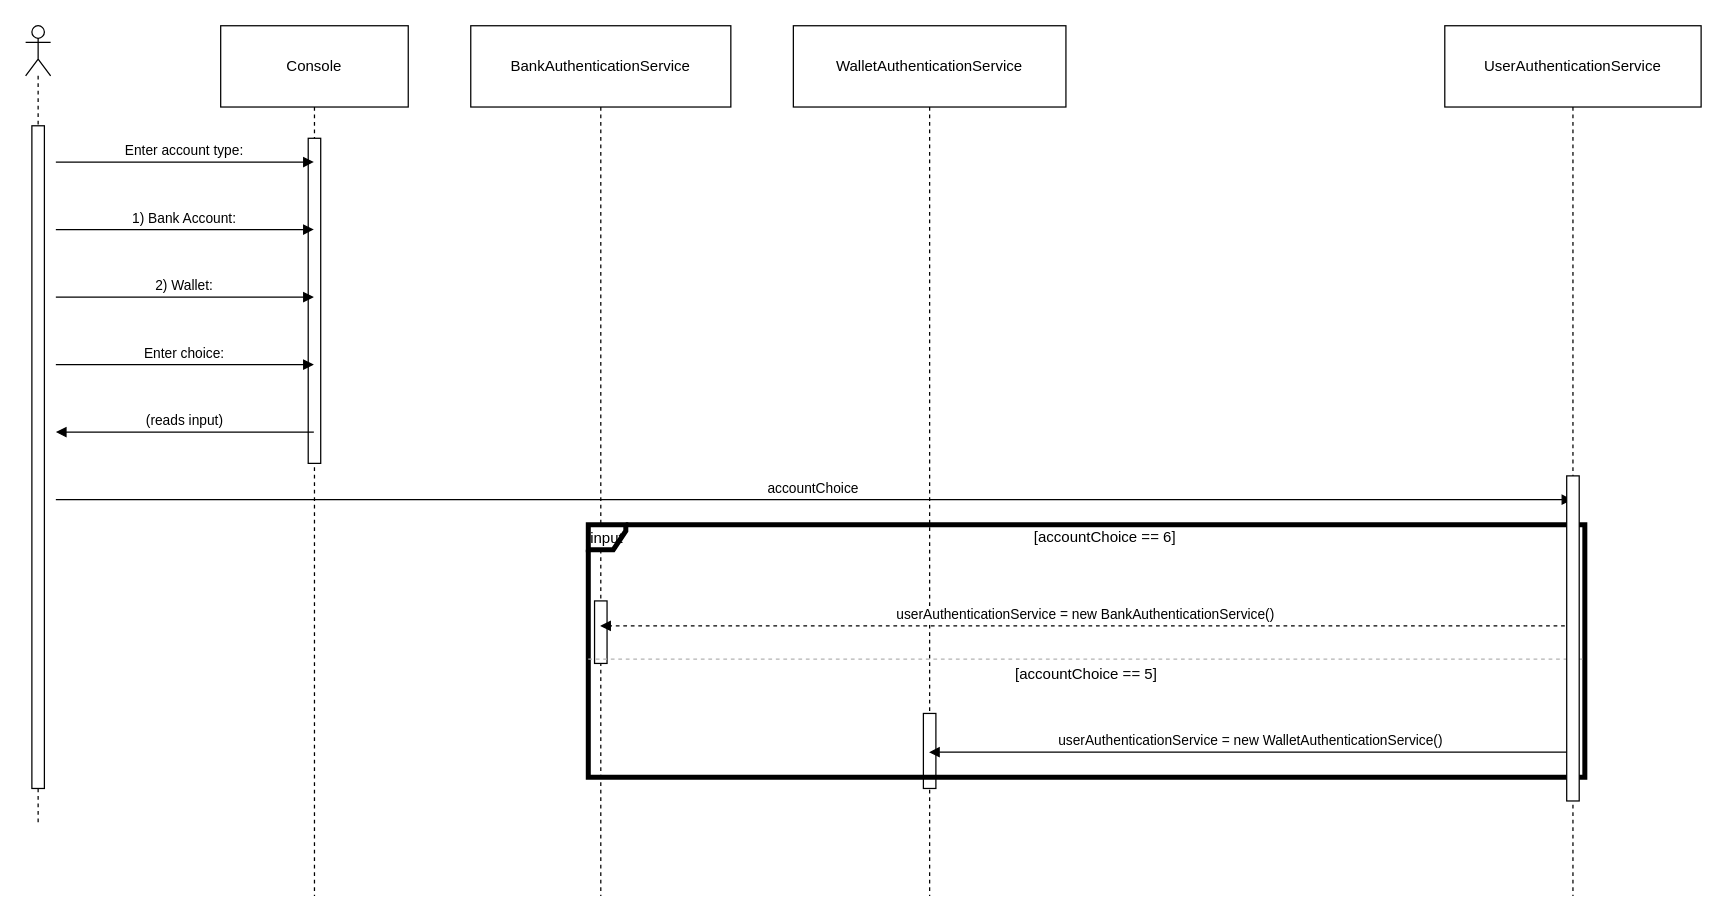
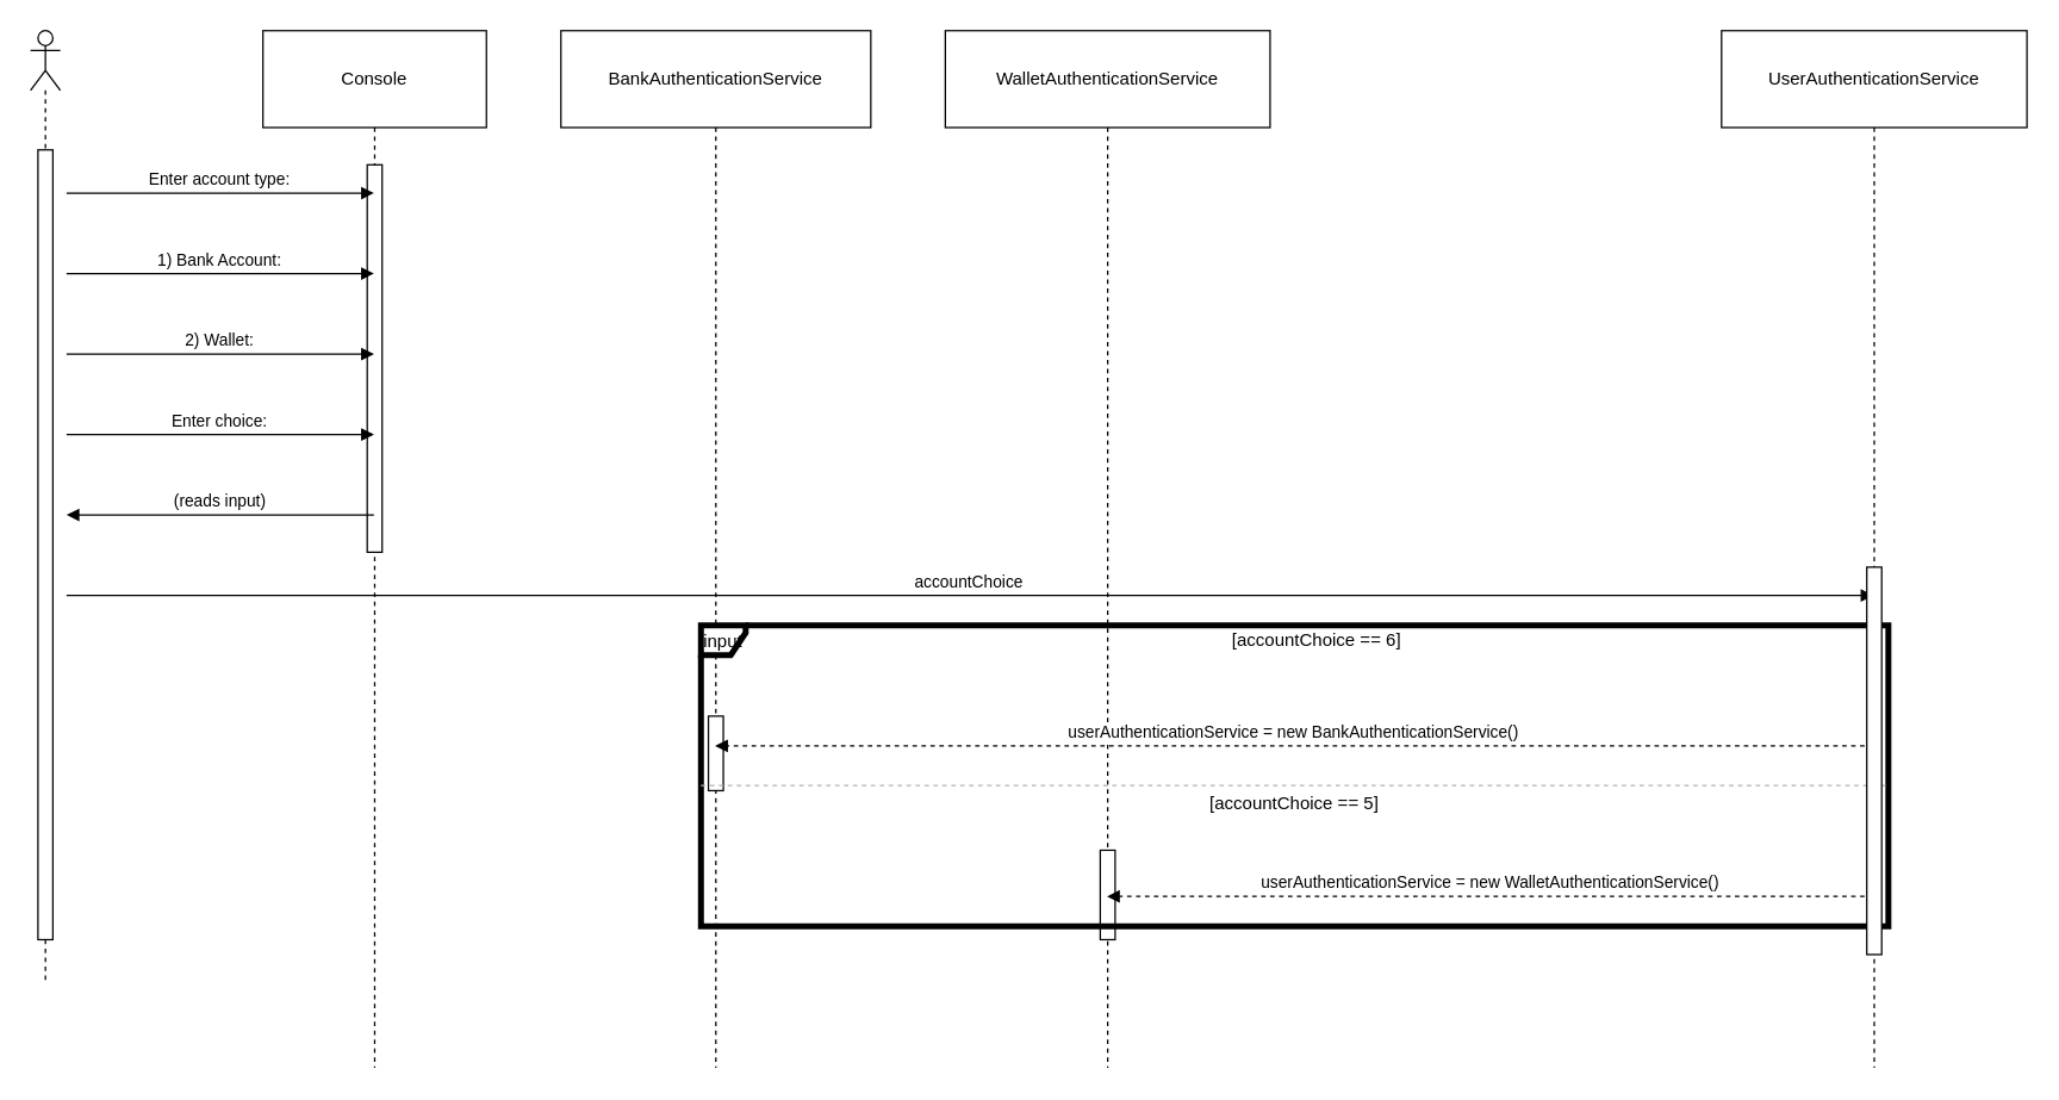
- <mxCell id="19" value="userAuthenticationService = new WalletAuthenticationService()" style="verticalAlign=bottom;endArrow=block;edgeStyle=elbowEdgeStyle;elbow=vertical;curved=0;rounded=0;" edge="1" parent="1" source="8" target="6"><mxGeometry relative="1" as="geometry"><Array as="points"><mxPoint x="1010" y="601" /></Array></mxGeometry></mxCell>
+ <mxCell id="19" value="userAuthenticationService = new WalletAuthenticationService()" style="verticalAlign=bottom;endArrow=block;edgeStyle=elbowEdgeStyle;elbow=vertical;curved=0;rounded=0;dashed=1;" edge="1" parent="1" source="8" target="6"><mxGeometry relative="1" as="geometry"><Array as="points"><mxPoint x="1010" y="601" /></Array></mxGeometry></mxCell>
